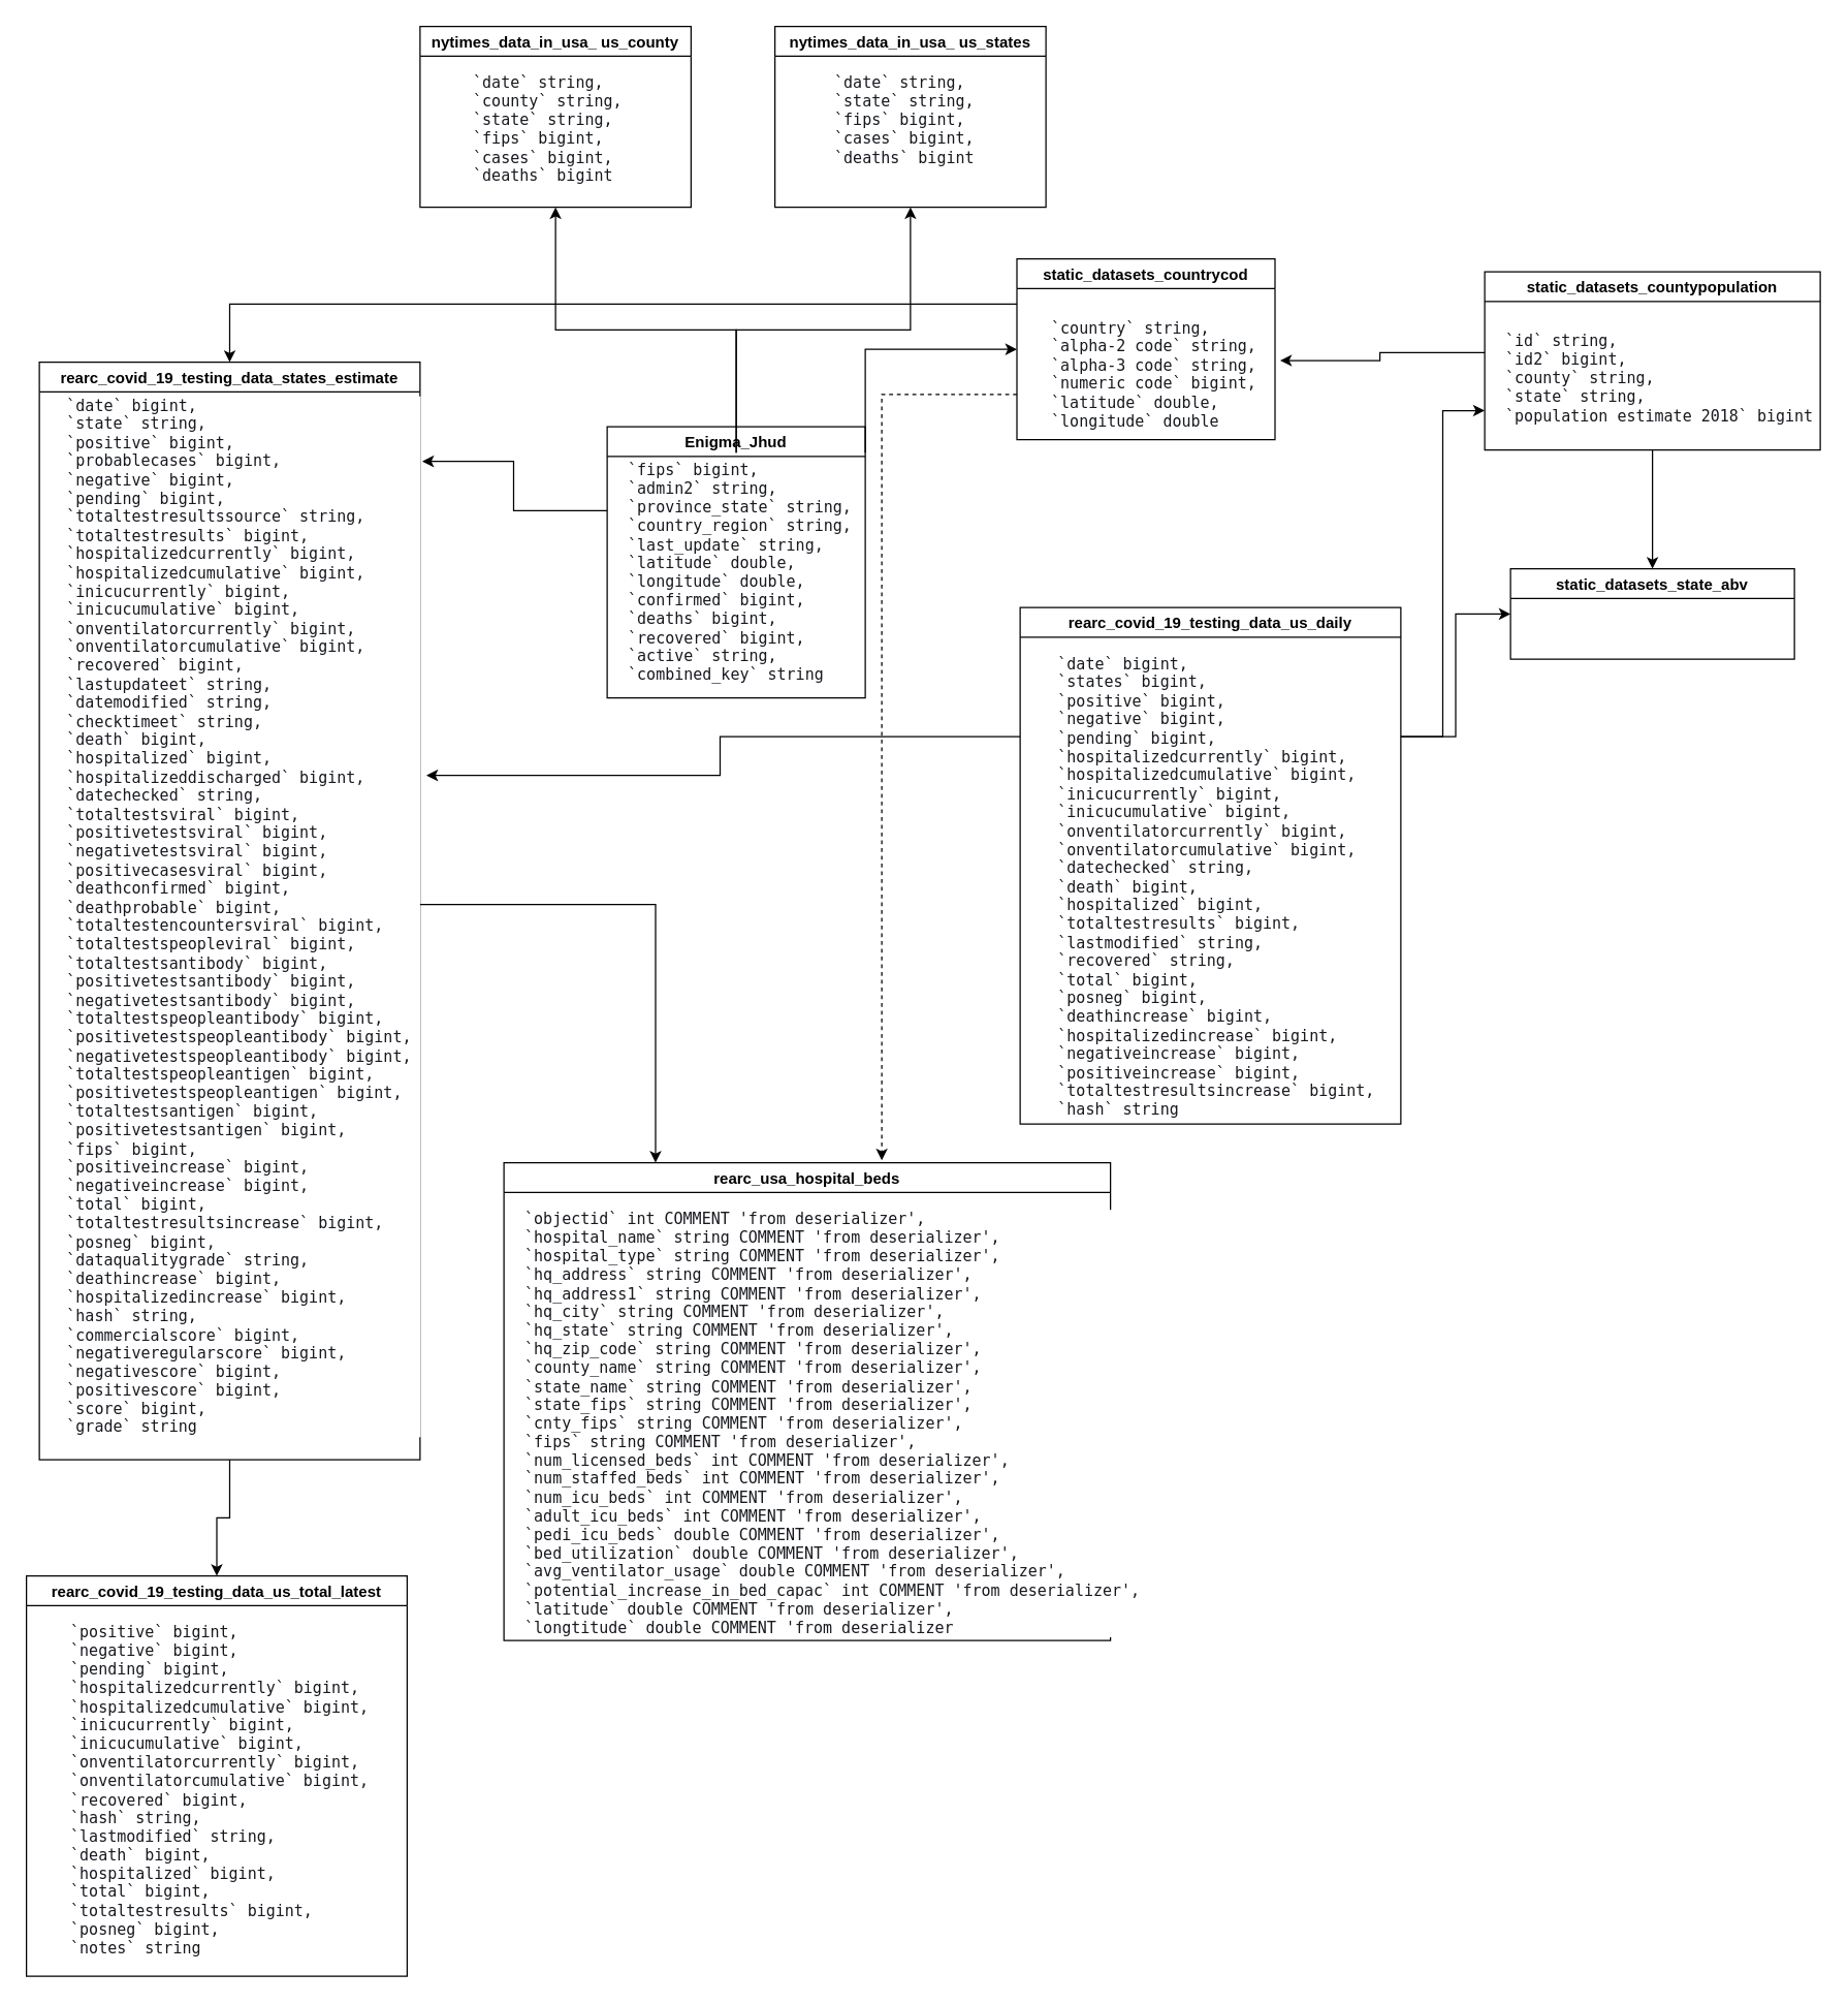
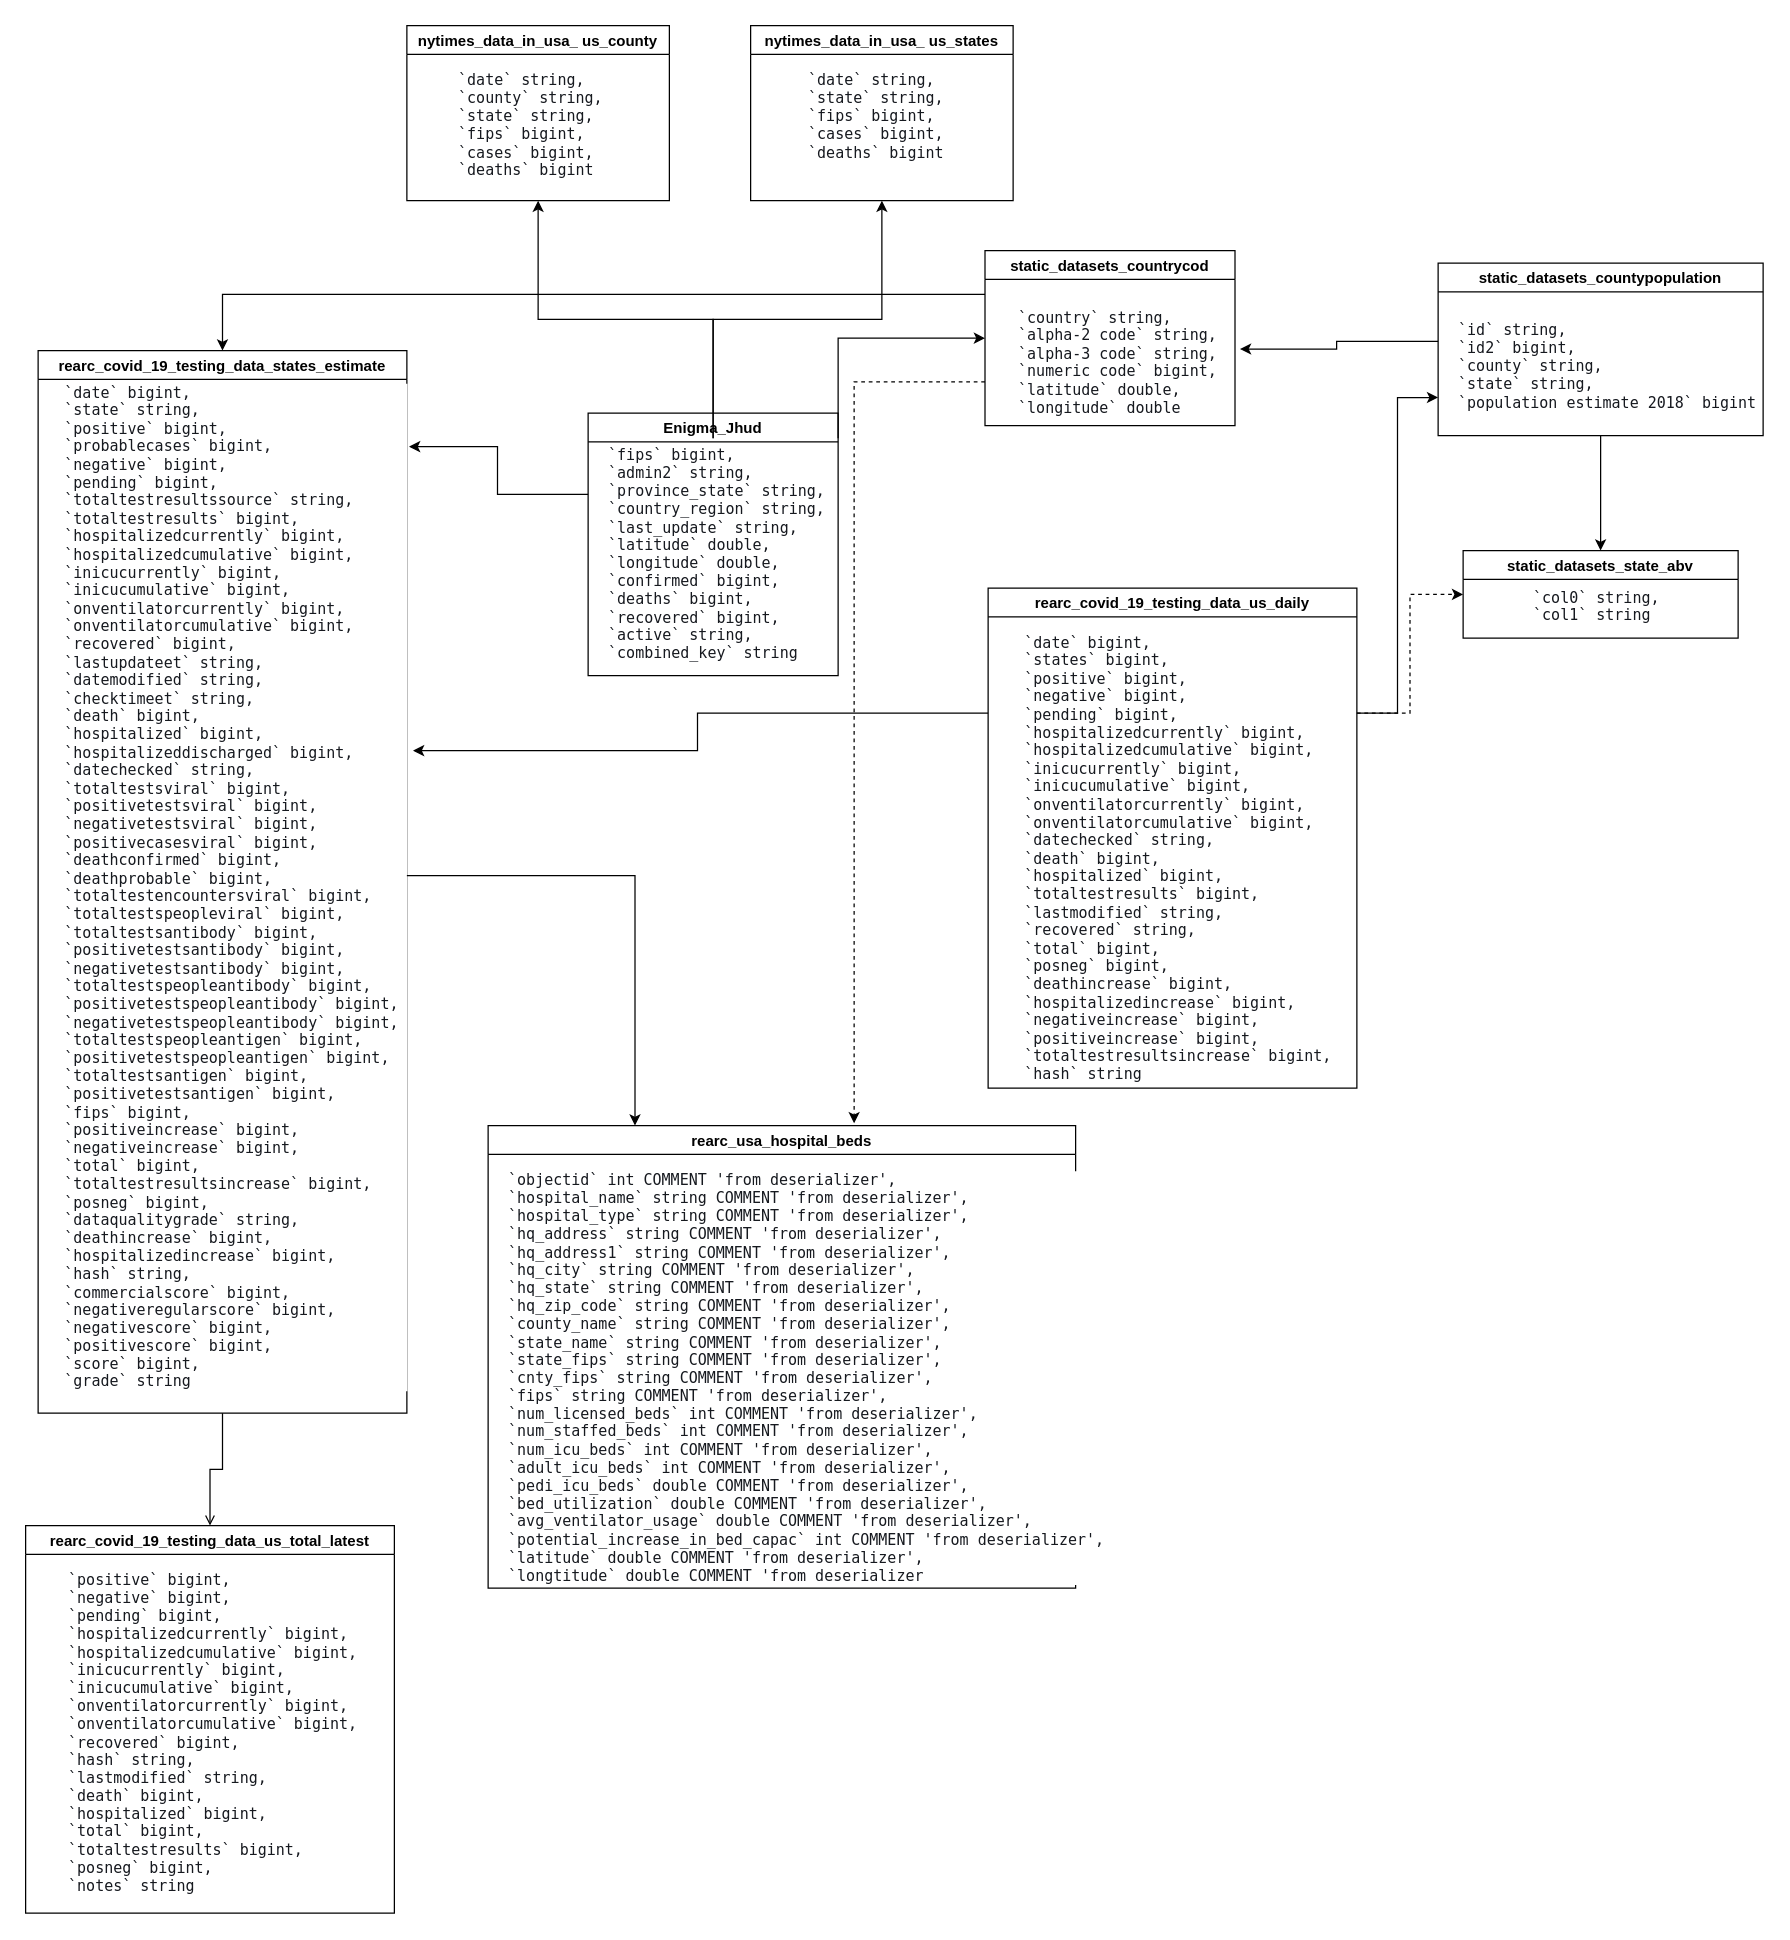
+ <mxCell id="28" value="&lt;pre class=&quot;awsui_root_18wu0_sime4_93 awsui_box_18wu0_sime4_207 awsui_pre-variant_18wu0_sime4_207 awsui_p-xl_18wu0_sime4_674 awsui_color-default_18wu0_sime4_207 awsui_font-size-body-s_18wu0_sime4_346 awsui_font-weight-default_18wu0_sime4_263&quot; style=&quot;background: rgb(255, 255, 255); margin: 0px; overflow: auto; font-weight: 400; color: rgb(22, 25, 31); letter-spacing: normal; font-style: normal; text-align: left; text-indent: 0px; text-transform: none; word-spacing: 0px;&quot;&gt;  `col0` string, &#10;  `col1` string&lt;/pre&gt;" style="text;whiteSpace=wrap;html=1;" vertex="1" parent="27"><mxGeometry x="40" y="24" width="140" height="40" as="geometry" /></mxCell>
- <mxCell id="12" style="edgeStyle=orthogonalEdgeStyle;rounded=0;orthogonalLoop=1;jettySize=auto;html=1;exitX=1;exitY=0.25;exitDx=0;exitDy=0;entryX=0;entryY=0.5;entryDx=0;entryDy=0;" edge="1" parent="1" source="14" target="27"><mxGeometry relative="1" as="geometry" /></mxCell>
+ <mxCell id="12" style="edgeStyle=orthogonalEdgeStyle;rounded=0;orthogonalLoop=1;jettySize=auto;html=1;exitX=1;exitY=0.25;exitDx=0;exitDy=0;entryX=0;entryY=0.5;entryDx=0;entryDy=0;dashed=1;" edge="1" parent="1" source="14" target="27"><mxGeometry relative="1" as="geometry" /></mxCell>
- <mxCell id="4" style="edgeStyle=orthogonalEdgeStyle;rounded=0;orthogonalLoop=1;jettySize=auto;html=1;exitX=0.5;exitY=1;exitDx=0;exitDy=0;entryX=0.5;entryY=0;entryDx=0;entryDy=0;" edge="1" parent="1" source="5" target="16"><mxGeometry relative="1" as="geometry" /></mxCell>
+ <mxCell id="4" style="edgeStyle=orthogonalEdgeStyle;rounded=0;orthogonalLoop=1;jettySize=auto;html=1;exitX=0.5;exitY=1;exitDx=0;exitDy=0;entryX=0.5;entryY=0;entryDx=0;entryDy=0;endArrow=open;" edge="1" parent="1" source="5" target="16"><mxGeometry relative="1" as="geometry" /></mxCell>
